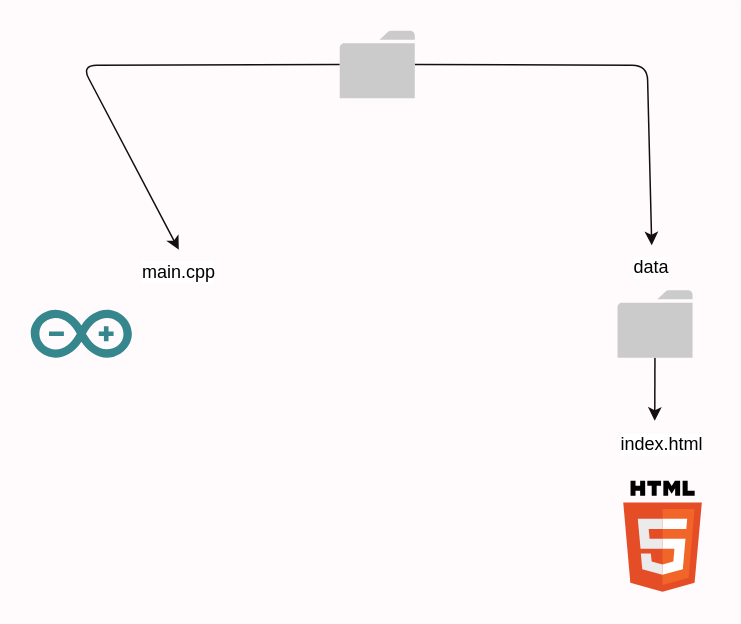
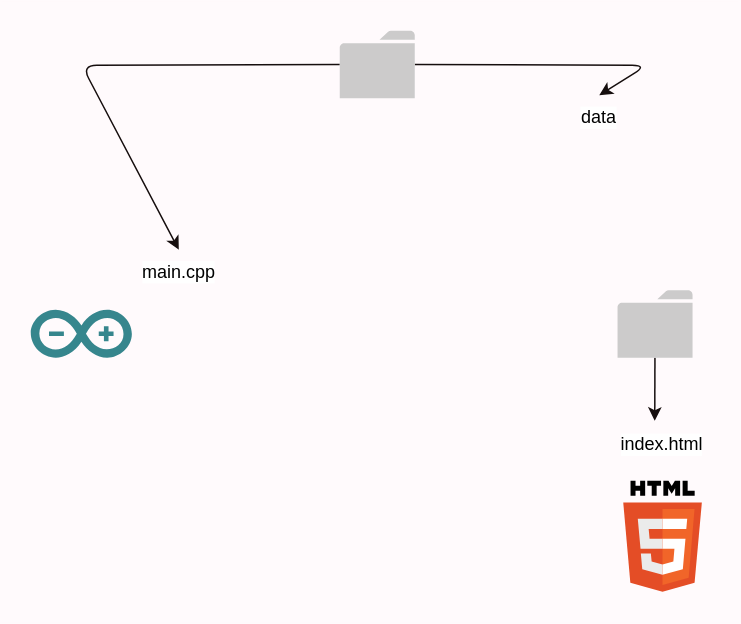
- <mxCell id="11" value="data" style="text;html=1;strokeColor=none;fillColor=none;align=center;verticalAlign=middle;whiteSpace=wrap;rounded=0;labelBackgroundColor=#FFFFFF;fontColor=none;" vertex="1" parent="1"><mxGeometry x="404" y="163" width="60" height="30" as="geometry" /></mxCell>
+ <mxCell id="11" value="data" style="text;html=1;strokeColor=none;fillColor=none;align=center;verticalAlign=middle;whiteSpace=wrap;rounded=0;labelBackgroundColor=#FFFFFF;fontColor=none;" vertex="1" parent="1"><mxGeometry x="369" y="63" width="60" height="30" as="geometry" /></mxCell>
